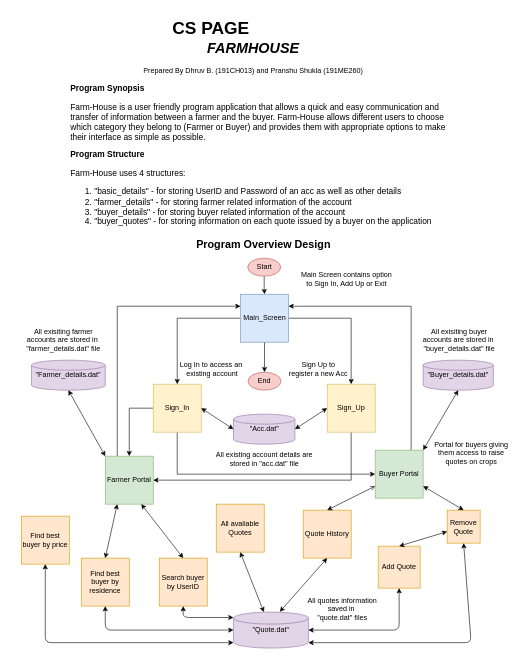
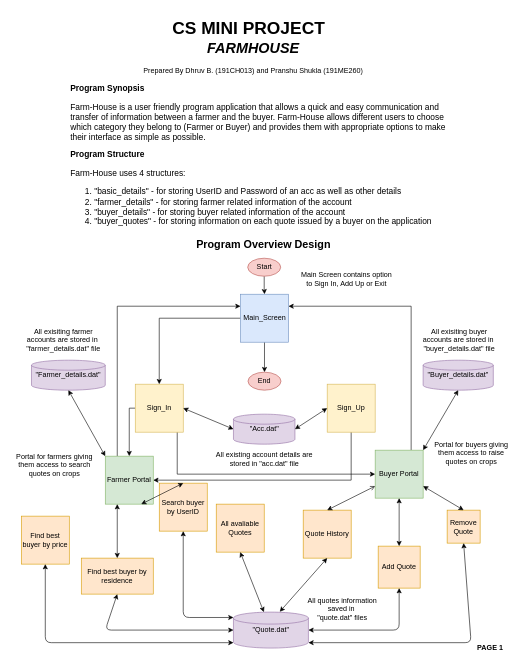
- <mxCell id="2" value="&lt;h1 style=&quot;font-size: 29px;&quot;&gt;CS PAGE PROJECT&lt;/h1&gt;&lt;div style=&quot;font-size: 29px;&quot;&gt;&lt;br style=&quot;font-size: 29px;&quot;&gt;&lt;/div&gt;" style="text;html=1;strokeColor=none;fillColor=none;spacing=5;spacingTop=-20;whiteSpace=wrap;overflow=hidden;rounded=0;fontSize=29;" parent="1" vertex="1"><mxGeometry x="282" y="20" width="280" height="50" as="geometry" /></mxCell>
+ <mxCell id="2" value="&lt;h1 style=&quot;font-size: 29px;&quot;&gt;CS MINI PROJECT&lt;/h1&gt;&lt;div style=&quot;font-size: 29px;&quot;&gt;&lt;br style=&quot;font-size: 29px;&quot;&gt;&lt;/div&gt;" style="text;html=1;strokeColor=none;fillColor=none;spacing=5;spacingTop=-20;whiteSpace=wrap;overflow=hidden;rounded=0;fontSize=29;" parent="1" vertex="1"><mxGeometry x="282" y="20" width="280" height="50" as="geometry" /></mxCell>
- <mxCell id="14" style="edgeStyle=orthogonalEdgeStyle;rounded=0;orthogonalLoop=1;jettySize=auto;html=1;entryX=0.5;entryY=0;entryDx=0;entryDy=0;" parent="1" source="16" target="9" edge="1"><mxGeometry relative="1" as="geometry" /></mxCell>
- <mxCell id="50" value="Log In to access an&amp;nbsp;&lt;br&gt;existing account" style="text;html=1;align=center;verticalAlign=middle;resizable=0;points=[];autosize=1;" parent="1" vertex="1"><mxGeometry x="293" y="600" width="120" height="30" as="geometry" /></mxCell>
- <mxCell id="49" value="Sign Up to &lt;br&gt;register a new Acc" style="text;html=1;align=center;verticalAlign=middle;resizable=0;points=[];autosize=1;" parent="1" vertex="1"><mxGeometry x="475" y="600" width="110" height="30" as="geometry" /></mxCell>
- <mxCell id="12" value="Sign_In" style="whiteSpace=wrap;html=1;aspect=fixed;fillColor=#fff2cc;strokeColor=#d6b656;" parent="1" vertex="1"><mxGeometry x="255" y="640" width="80" height="80" as="geometry" /></mxCell>
+ <mxCell id="12" value="Sign_In" style="whiteSpace=wrap;html=1;aspect=fixed;fillColor=#fff2cc;strokeColor=#d6b656;" parent="1" vertex="1"><mxGeometry x="225" y="640" width="80" height="80" as="geometry" /></mxCell>
+ <mxCell id="55" value="Portal for farmers giving &lt;br&gt;them access to search&lt;br&gt;quotes on crops" style="text;html=1;align=center;verticalAlign=middle;resizable=0;points=[];autosize=1;" parent="1" vertex="1"><mxGeometry x="20" y="750" width="140" height="50" as="geometry" /></mxCell>
- <mxCell id="38" value="" style="endArrow=classic;startArrow=classic;html=1;exitX=0.5;exitY=0;exitDx=0;exitDy=0;" parent="1" source="35" target="36" edge="1"><mxGeometry width="50" height="50" relative="1" as="geometry"><mxPoint x="635" y="910" as="sourcePoint" /><mxPoint x="685" y="860" as="targetPoint" /></mxGeometry></mxCell>
+ <mxCell id="38" value="" style="endArrow=classic;startArrow=classic;html=1;entryX=0.5;entryY=1;entryDx=0;entryDy=0;exitX=0.5;exitY=0;exitDx=0;exitDy=0;" parent="1" source="35" target="34" edge="1"><mxGeometry width="50" height="50" relative="1" as="geometry"><mxPoint x="635" y="910" as="sourcePoint" /><mxPoint x="685" y="860" as="targetPoint" /></mxGeometry></mxCell>
- <mxCell id="19" value="Find best buyer by residence" style="whiteSpace=wrap;html=1;aspect=fixed;strokeWidth=1;fillColor=#ffe6cc;strokeColor=#d79b00;" parent="1" vertex="1"><mxGeometry x="135" y="930" width="80" height="80" as="geometry" /></mxCell>
+ <mxCell id="19" value="Find best buyer by residence" style="whiteSpace=wrap;html=1;aspect=fixed;strokeWidth=1;fillColor=#ffe6cc;strokeColor=#d79b00;" parent="1" vertex="1"><mxGeometry x="135" y="930" width="120" height="60" as="geometry" /></mxCell>
- <mxCell id="20" value="Search buyer by UserID" style="whiteSpace=wrap;html=1;aspect=fixed;strokeWidth=1;fillColor=#ffe6cc;strokeColor=#d79b00;" parent="1" vertex="1"><mxGeometry x="265" y="930" width="80" height="80" as="geometry" /></mxCell>
+ <mxCell id="20" value="Search buyer by UserID" style="whiteSpace=wrap;html=1;aspect=fixed;strokeWidth=1;fillColor=#ffe6cc;strokeColor=#d79b00;" parent="1" vertex="1"><mxGeometry x="265" y="805" width="80" height="80" as="geometry" /></mxCell>
+ <mxCell id="59" value="&lt;b&gt;PAGE 1&lt;/b&gt;" style="text;html=1;strokeColor=none;fillColor=none;align=center;verticalAlign=middle;whiteSpace=wrap;rounded=0;" parent="1" vertex="1"><mxGeometry x="792" y="1070" width="50" height="20" as="geometry" /></mxCell>
